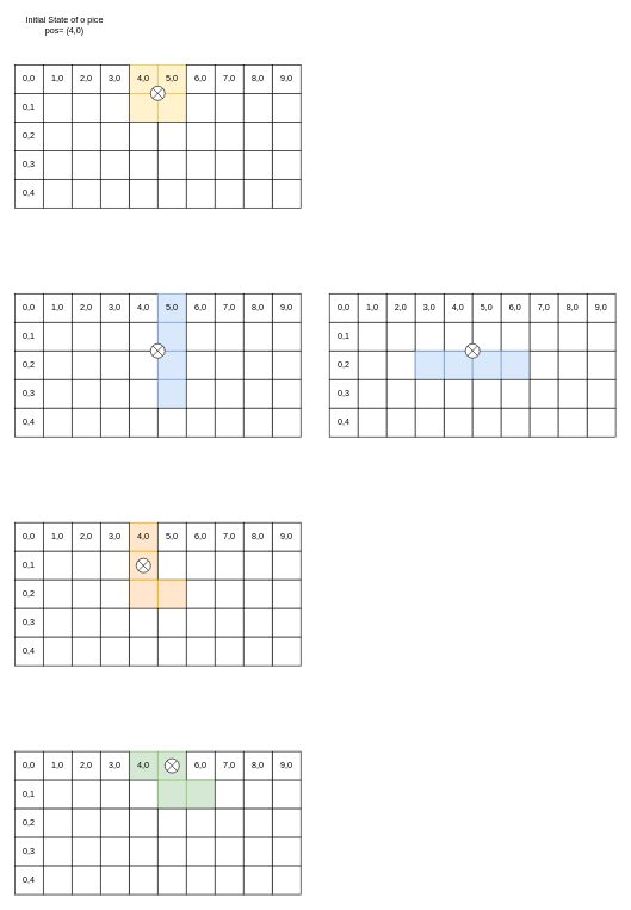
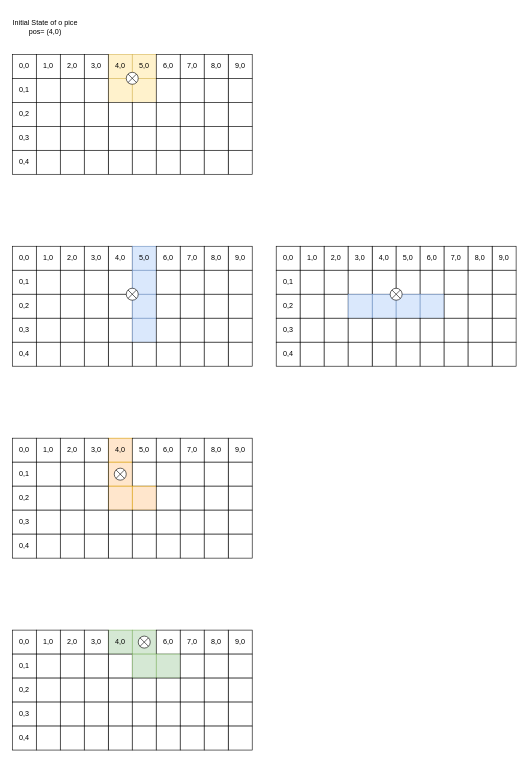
- <mxCell id="52" value="Initial State of o pice&lt;br&gt;pos= (4,0)" style="text;html=1;strokeColor=none;fillColor=none;align=center;verticalAlign=middle;whiteSpace=wrap;rounded=0;" parent="1" vertex="1"><mxGeometry x="20" y="20" width="140" height="30" as="geometry" /></mxCell>
+ <mxCell id="52" value="Initial State of o pice&lt;br&gt;pos= (4,0)" style="text;html=1;strokeColor=none;fillColor=none;align=center;verticalAlign=middle;whiteSpace=wrap;rounded=0;" parent="1" vertex="1"><mxGeometry x="5" y="30" width="140" height="30" as="geometry" /></mxCell>
